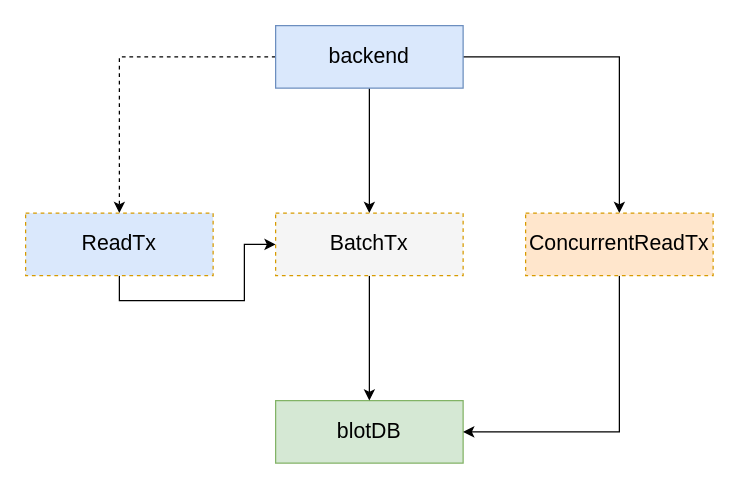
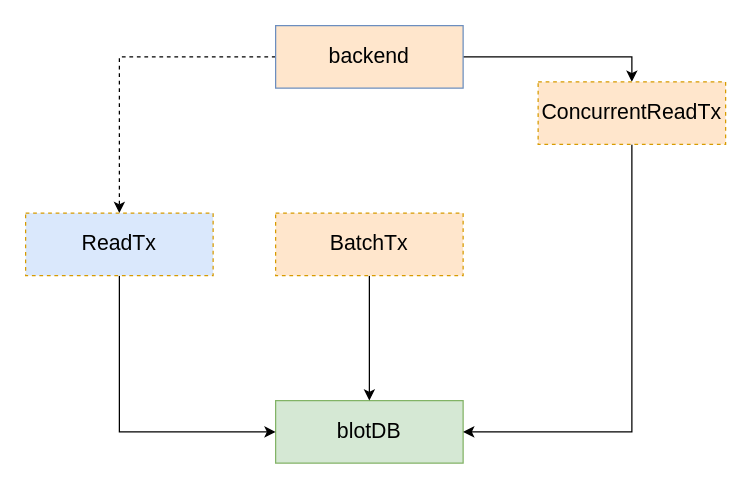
- <mxCell id="5" value="backend" style="rounded=0;whiteSpace=wrap;html=1;fontSize=17;fillColor=#dae8fc;strokeColor=#6c8ebf;" parent="1" vertex="1"><mxGeometry x="220" y="20" width="150" height="50" as="geometry" /></mxCell>
+ <mxCell id="5" value="backend" style="rounded=0;whiteSpace=wrap;html=1;fontSize=17;fillColor=#ffe6cc;strokeColor=#6c8ebf;" parent="1" vertex="1"><mxGeometry x="220" y="20" width="150" height="50" as="geometry" /></mxCell>
- <mxCell id="3" style="edgeStyle=orthogonalEdgeStyle;rounded=0;orthogonalLoop=1;jettySize=auto;html=1;exitX=0.5;exitY=1;exitDx=0;exitDy=0;entryX=0.5;entryY=0;entryDx=0;entryDy=0;fontSize=17;" parent="1" source="5" target="10" edge="1"><mxGeometry relative="1" as="geometry" /></mxCell>
- <mxCell id="10" value="BatchTx" style="rounded=0;whiteSpace=wrap;html=1;fontSize=17;dashed=1;fillColor=#f5f5f5;strokeColor=#d79b00;" parent="1" vertex="1"><mxGeometry x="220" y="170" width="150" height="50" as="geometry" /></mxCell>
+ <mxCell id="10" value="BatchTx" style="rounded=0;whiteSpace=wrap;html=1;fontSize=17;dashed=1;fillColor=#ffe6cc;strokeColor=#d79b00;" parent="1" vertex="1"><mxGeometry x="220" y="170" width="150" height="50" as="geometry" /></mxCell>
- <mxCell id="12" value="ConcurrentReadTx" style="rounded=0;whiteSpace=wrap;html=1;fontSize=17;dashed=1;fillColor=#ffe6cc;strokeColor=#d79b00;" parent="1" vertex="1"><mxGeometry x="420" y="170" width="150" height="50" as="geometry" /></mxCell>
+ <mxCell id="12" value="ConcurrentReadTx" style="rounded=0;whiteSpace=wrap;html=1;fontSize=17;dashed=1;fillColor=#ffe6cc;strokeColor=#d79b00;" parent="1" vertex="1"><mxGeometry x="430" y="65" width="150" height="50" as="geometry" /></mxCell>
- <mxCell id="7" style="edgeStyle=orthogonalEdgeStyle;rounded=0;orthogonalLoop=1;jettySize=auto;html=1;exitX=0.5;exitY=1;exitDx=0;exitDy=0;fontSize=17;" parent="1" source="8" target="10" edge="1"><mxGeometry relative="1" as="geometry" /></mxCell>
+ <mxCell id="7" style="edgeStyle=orthogonalEdgeStyle;rounded=0;orthogonalLoop=1;jettySize=auto;html=1;exitX=0.5;exitY=1;exitDx=0;exitDy=0;entryX=0;entryY=0.5;entryDx=0;entryDy=0;fontSize=17;" parent="1" source="8" target="6" edge="1"><mxGeometry relative="1" as="geometry" /></mxCell>
